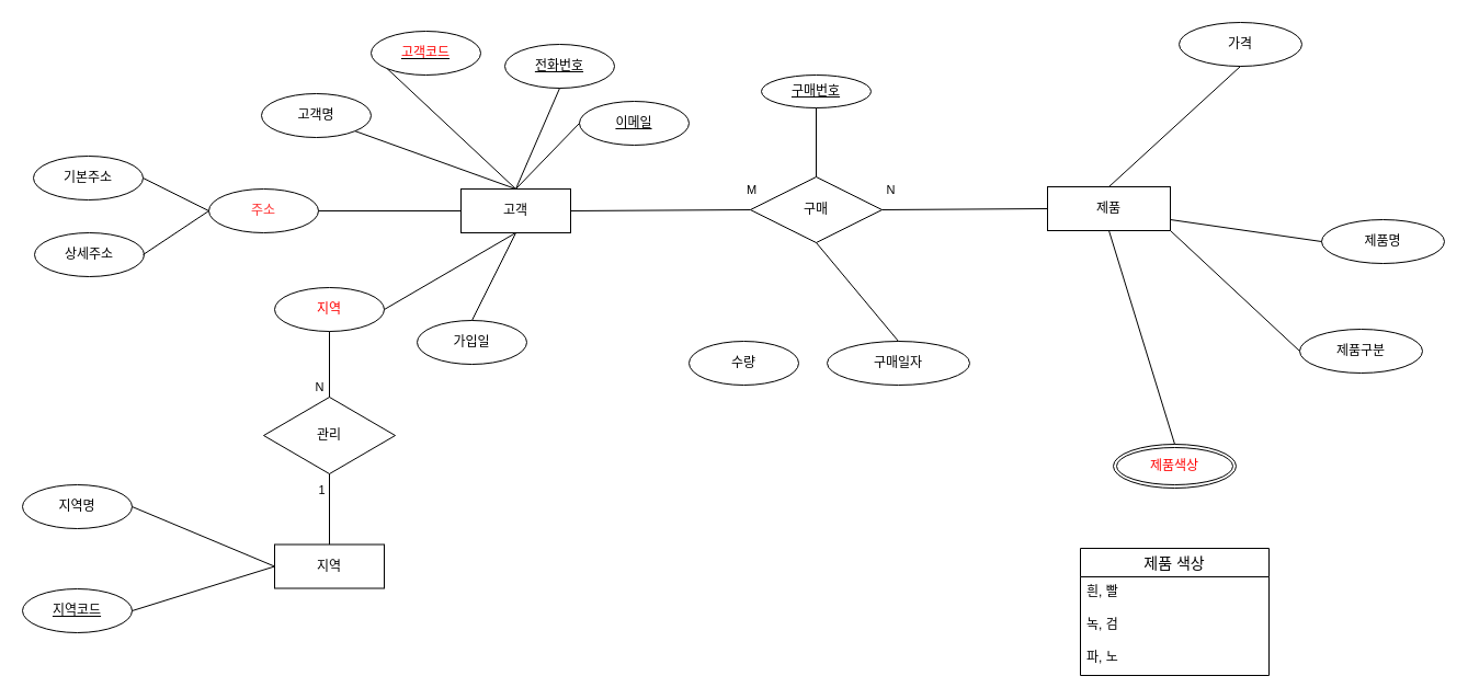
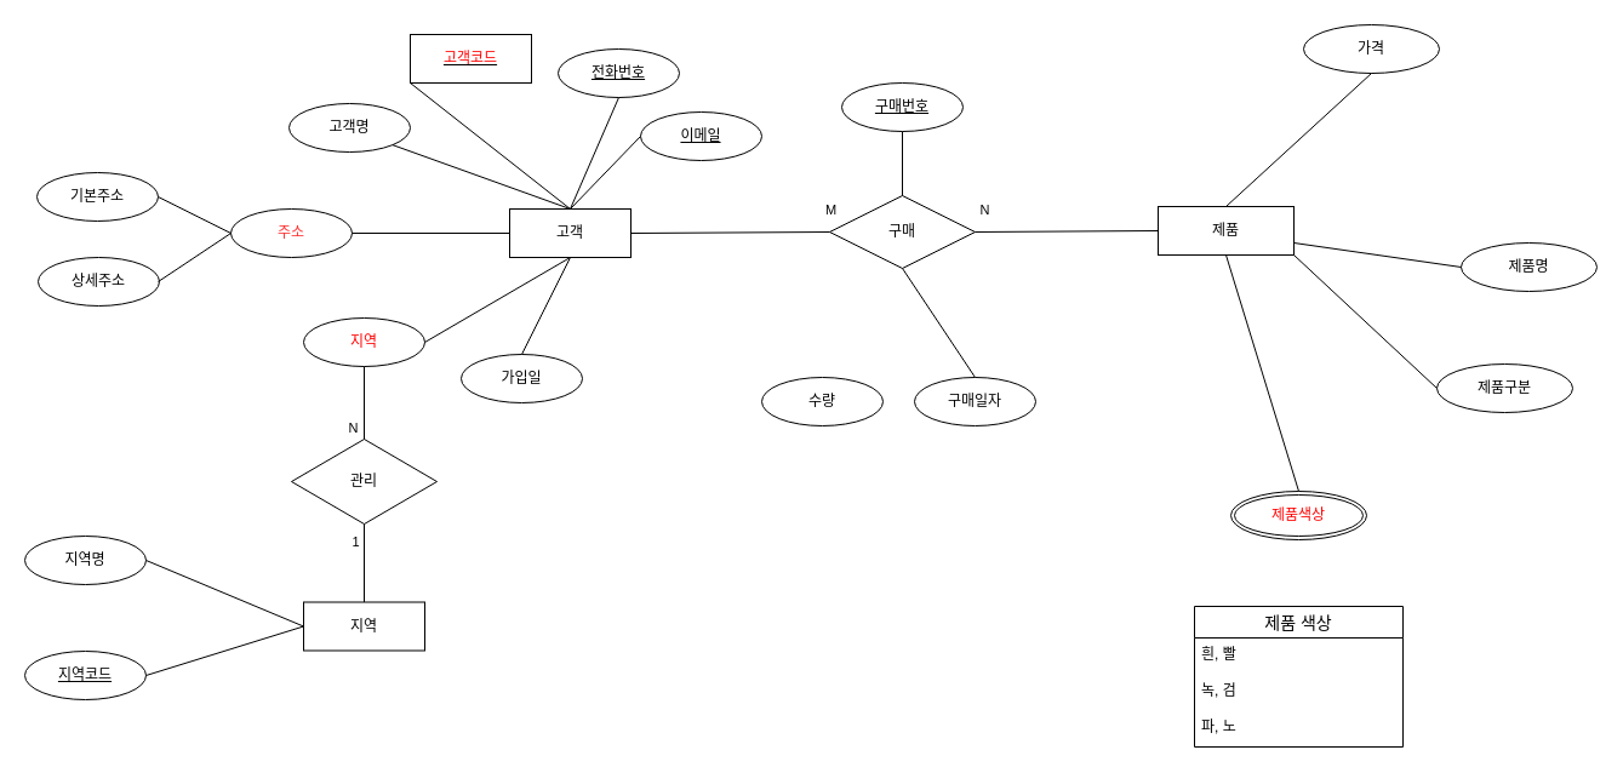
- <mxCell id="11" value="&lt;font color=&quot;#ff0000&quot;&gt;고객코드&lt;/font&gt;" style="ellipse;whiteSpace=wrap;html=1;align=center;fontStyle=4;" vertex="1" parent="1"><mxGeometry x="338" y="28" width="100" height="40" as="geometry" /></mxCell>
+ <mxCell id="11" value="&lt;font color=&quot;#ff0000&quot;&gt;고객코드&lt;/font&gt;" style="whiteSpace=wrap;html=1;align=center;fontStyle=4;rounded=0;" vertex="1" parent="1"><mxGeometry x="338" y="28" width="100" height="40" as="geometry" /></mxCell>
- <mxCell id="44" value="구매번호" style="ellipse;whiteSpace=wrap;html=1;align=center;fontStyle=4;" vertex="1" parent="1"><mxGeometry x="694" y="68" width="100" height="30" as="geometry" /></mxCell>
+ <mxCell id="44" value="구매번호" style="ellipse;whiteSpace=wrap;html=1;align=center;fontStyle=4;" vertex="1" parent="1"><mxGeometry x="694" y="68" width="100" height="40" as="geometry" /></mxCell>
- <mxCell id="47" value="구매일자" style="ellipse;whiteSpace=wrap;html=1;align=center;" vertex="1" parent="1"><mxGeometry x="754" y="311" width="130" height="40" as="geometry" /></mxCell>
+ <mxCell id="47" value="구매일자" style="ellipse;whiteSpace=wrap;html=1;align=center;" vertex="1" parent="1"><mxGeometry x="754" y="311" width="100" height="40" as="geometry" /></mxCell>
